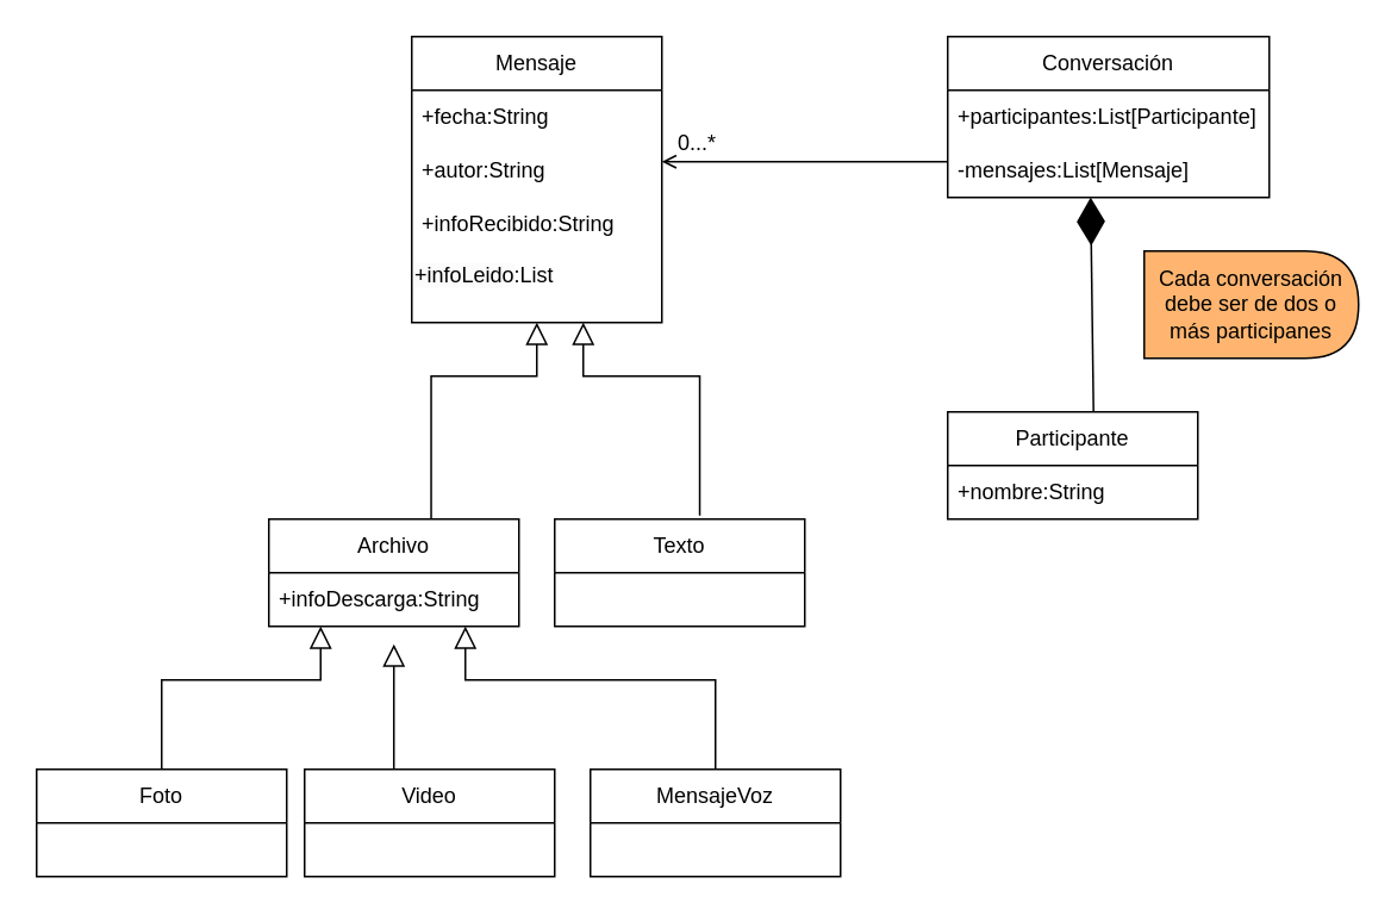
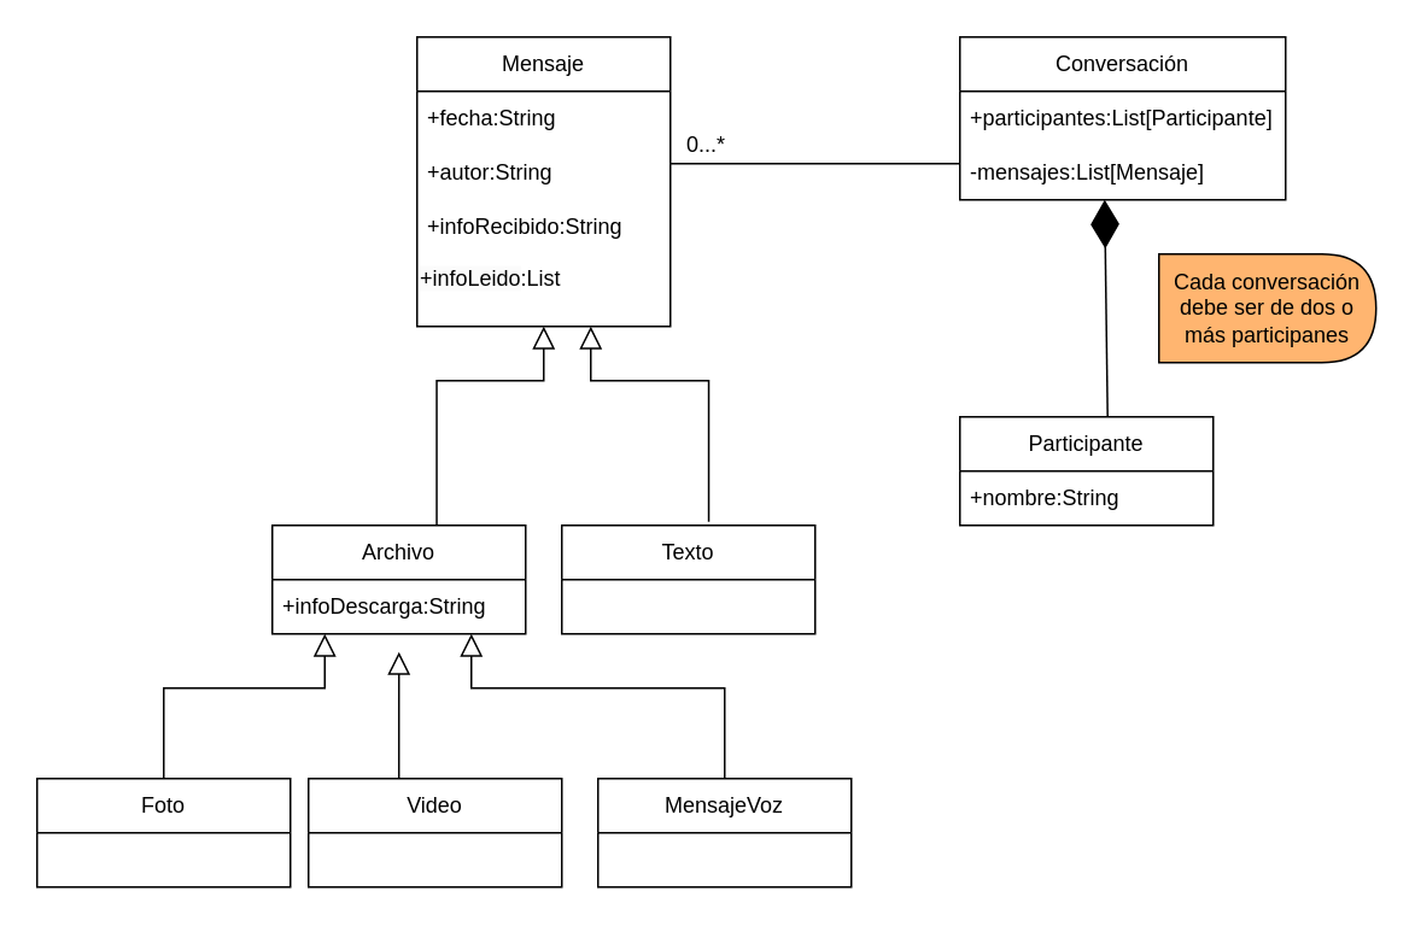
- <mxCell id="3" value="" style="endArrow=open;shadow=0;strokeWidth=1;rounded=0;endFill=1;edgeStyle=elbowEdgeStyle;elbow=vertical;exitX=0;exitY=0.333;exitDx=0;exitDy=0;exitPerimeter=0;" parent="1" source="6" target="9" edge="1"><mxGeometry x="0.5" y="41" relative="1" as="geometry"><mxPoint x="520" y="90" as="sourcePoint" /><mxPoint x="390" y="90" as="targetPoint" /><mxPoint x="-40" y="32" as="offset" /><Array as="points"><mxPoint x="370" y="90" /></Array></mxGeometry></mxCell>
+ <mxCell id="3" value="" style="endArrow=none;shadow=0;strokeWidth=1;rounded=0;endFill=1;edgeStyle=elbowEdgeStyle;elbow=vertical;exitX=0;exitY=0.333;exitDx=0;exitDy=0;exitPerimeter=0;" parent="1" source="6" target="9" edge="1"><mxGeometry x="0.5" y="41" relative="1" as="geometry"><mxPoint x="520" y="90" as="sourcePoint" /><mxPoint x="390" y="90" as="targetPoint" /><mxPoint x="-40" y="32" as="offset" /><Array as="points"><mxPoint x="370" y="90" /></Array></mxGeometry></mxCell>
